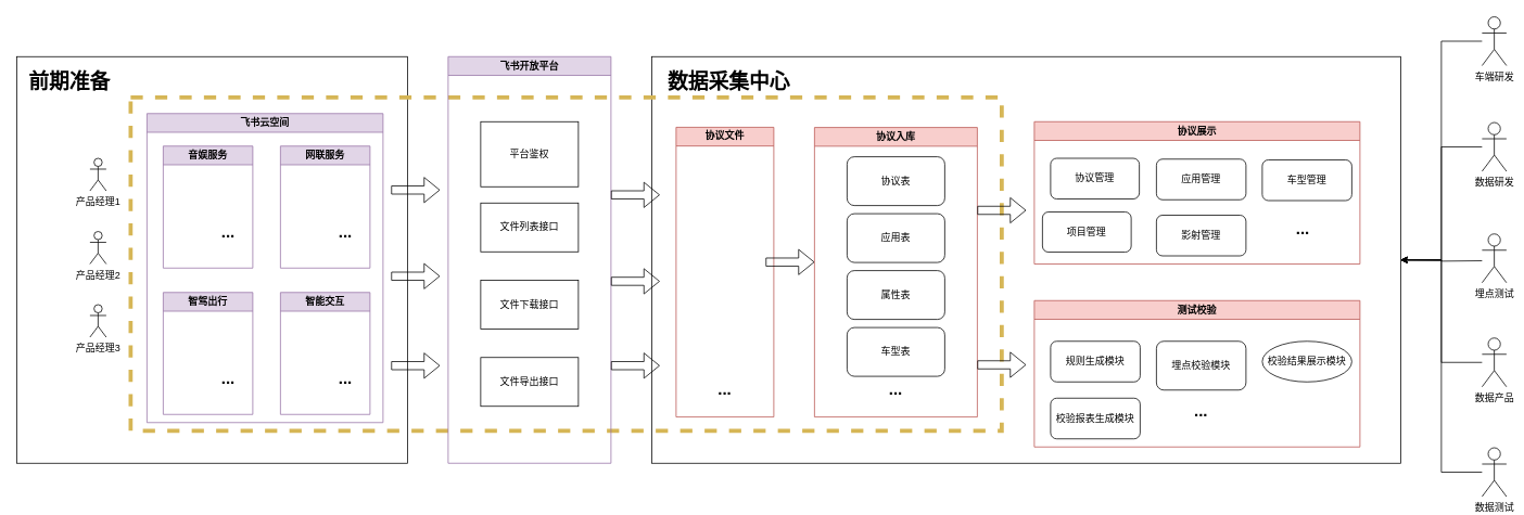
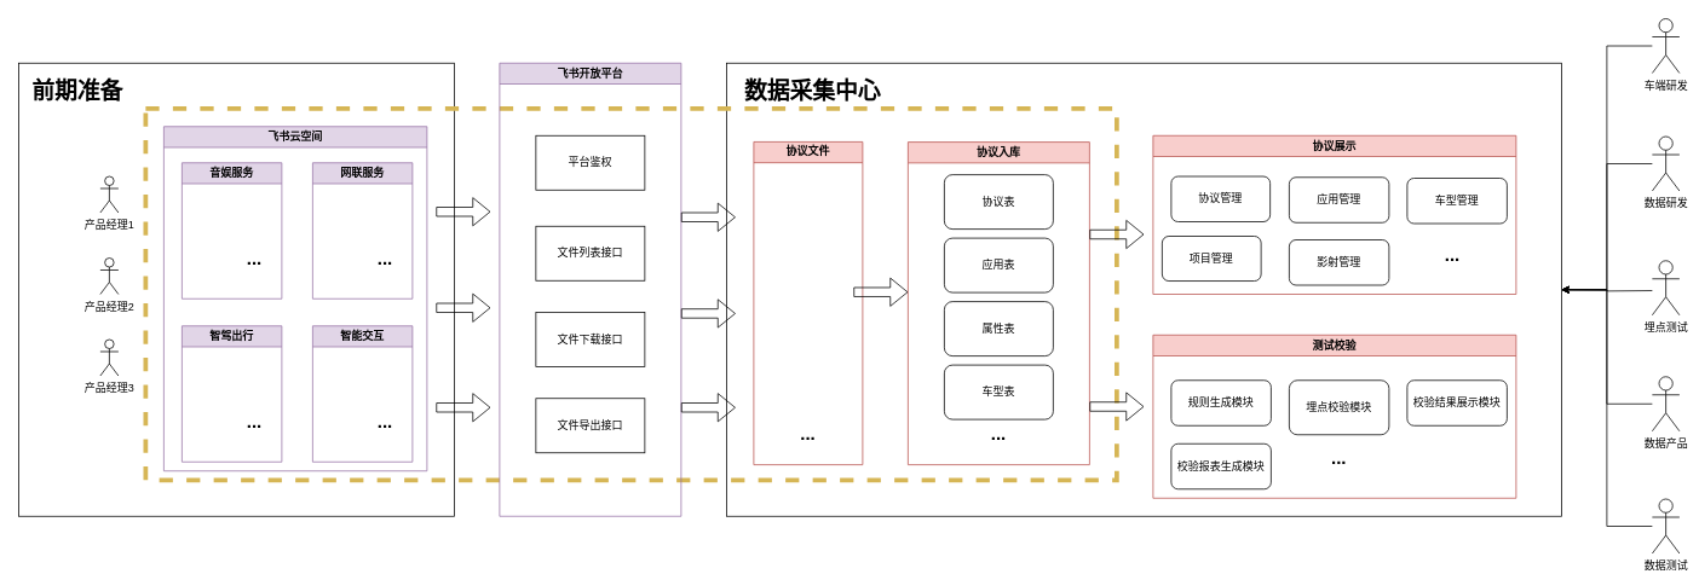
- <mxCell id="34" value="平台鉴权" style="rounded=0;whiteSpace=wrap;html=1;" vertex="1" parent="1"><mxGeometry x="590" y="149" width="120" height="80" as="geometry" /></mxCell>
+ <mxCell id="34" value="平台鉴权" style="rounded=0;whiteSpace=wrap;html=1;" vertex="1" parent="1"><mxGeometry x="590" y="149" width="120" height="60" as="geometry" /></mxCell>
- <mxCell id="61" value="校验结果展示模块" style="ellipse;whiteSpace=wrap;html=1;" vertex="1" parent="59"><mxGeometry x="280" y="50" width="110" height="50" as="geometry" /></mxCell>
+ <mxCell id="61" value="校验结果展示模块" style="rounded=1;whiteSpace=wrap;html=1;" vertex="1" parent="59"><mxGeometry x="280" y="50" width="110" height="50" as="geometry" /></mxCell>
